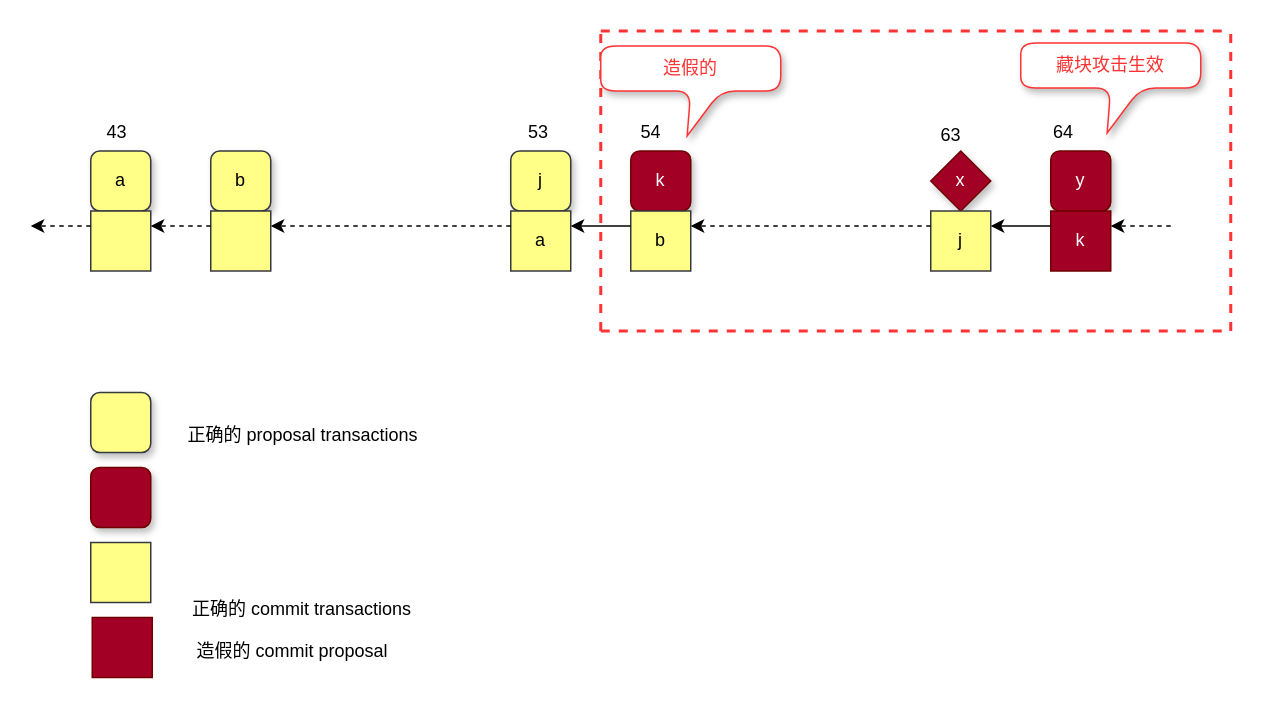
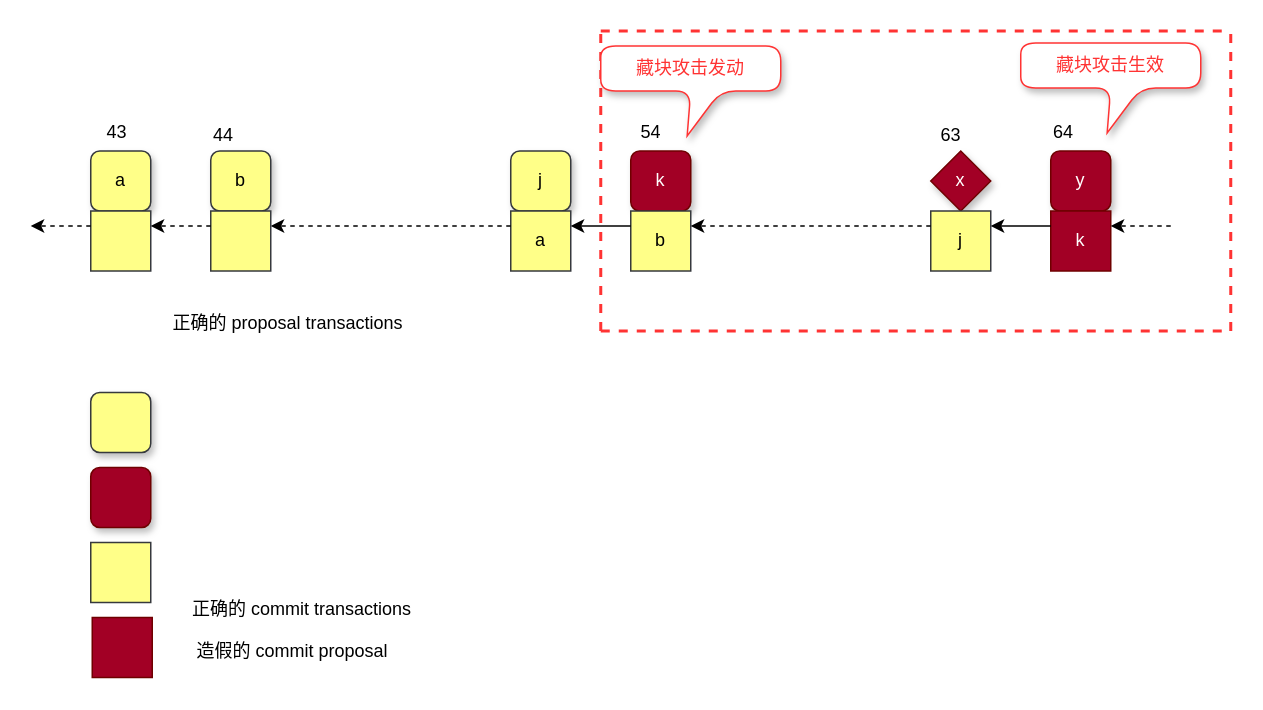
- <mxCell id="38" value="&lt;font color=&quot;#ff3333&quot;&gt;造假的&lt;/font&gt;" style="shape=callout;whiteSpace=wrap;html=1;perimeter=calloutPerimeter;rounded=1;shadow=1;glass=0;comic=0;position2=0.48;strokeColor=#FF3333;" vertex="1" parent="1"><mxGeometry x="400" y="30" width="120" height="60" as="geometry" /></mxCell>
+ <mxCell id="38" value="&lt;font color=&quot;#ff3333&quot;&gt;藏块攻击发动&lt;/font&gt;" style="shape=callout;whiteSpace=wrap;html=1;perimeter=calloutPerimeter;rounded=1;shadow=1;glass=0;comic=0;position2=0.48;strokeColor=#FF3333;" vertex="1" parent="1"><mxGeometry x="400" y="30" width="120" height="60" as="geometry" /></mxCell>
- <mxCell id="13" value="53" style="text;html=1;resizable=0;points=[];autosize=1;align=left;verticalAlign=top;spacingTop=-4;" parent="1" vertex="1"><mxGeometry x="350" y="78" width="30" height="20" as="geometry" /></mxCell>
+ <mxCell id="37" value="44" style="text;html=1;resizable=0;points=[];autosize=1;align=left;verticalAlign=top;spacingTop=-4;" parent="1" vertex="1"><mxGeometry x="140" y="80" width="30" height="20" as="geometry" /></mxCell>
- <mxCell id="28" value="正确的 proposal transactions" style="text;html=1;resizable=0;points=[];autosize=1;align=left;verticalAlign=top;spacingTop=-4;" parent="1" vertex="1"><mxGeometry x="123" y="280" width="170" height="20" as="geometry" /></mxCell>
+ <mxCell id="28" value="正确的 proposal transactions" style="text;html=1;resizable=0;points=[];autosize=1;align=left;verticalAlign=top;spacingTop=-4;" parent="1" vertex="1"><mxGeometry x="113" y="205" width="170" height="20" as="geometry" /></mxCell>
